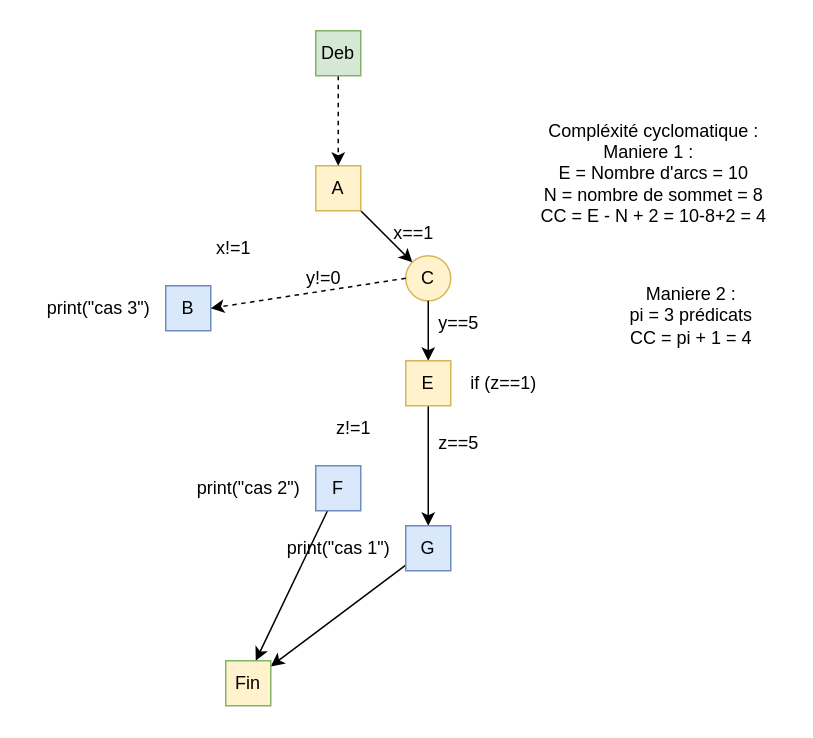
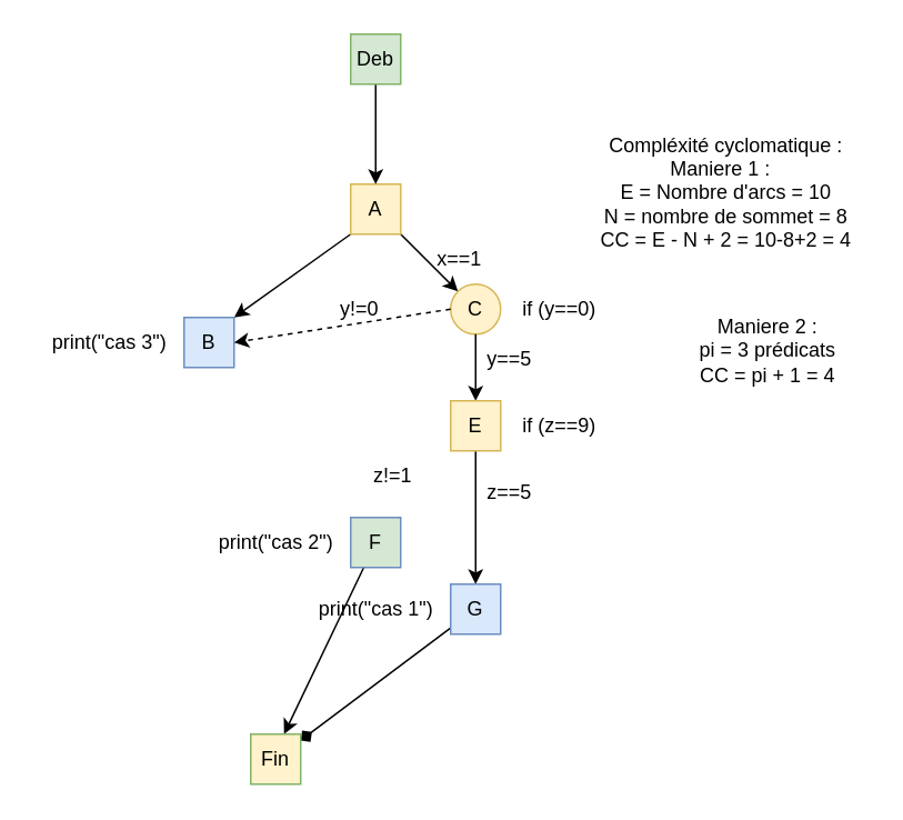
- <mxCell id="27" style="edgeStyle=none;html=1;entryX=0.5;entryY=0;entryDx=0;entryDy=0;dashed=1;" edge="1" parent="1" source="28" target="4"><mxGeometry relative="1" as="geometry" /></mxCell>
+ <mxCell id="27" style="edgeStyle=none;html=1;entryX=0.5;entryY=0;entryDx=0;entryDy=0;" edge="1" parent="1" source="28" target="4"><mxGeometry relative="1" as="geometry" /></mxCell>
+ <mxCell id="2" style="edgeStyle=none;html=1;exitX=0;exitY=1;exitDx=0;exitDy=0;entryX=1;entryY=0;entryDx=0;entryDy=0;" edge="1" parent="1" source="4" target="5"><mxGeometry relative="1" as="geometry" /></mxCell>
- <mxCell id="8" value="x!=1" style="text;html=1;align=center;verticalAlign=middle;resizable=0;points=[];autosize=1;strokeColor=none;fillColor=none;" vertex="1" parent="1"><mxGeometry x="130" y="150" width="50" height="30" as="geometry" /></mxCell>
+ <mxCell id="11" value="if (y==0)" style="text;html=1;align=center;verticalAlign=middle;resizable=0;points=[];autosize=1;strokeColor=none;fillColor=none;" vertex="1" parent="1"><mxGeometry x="300" y="170" width="70" height="30" as="geometry" /></mxCell>
- <mxCell id="22" value="if (z==1)" style="text;html=1;align=center;verticalAlign=middle;resizable=0;points=[];autosize=1;strokeColor=none;fillColor=none;" vertex="1" parent="1"><mxGeometry x="300" y="240" width="70" height="30" as="geometry" /></mxCell>
+ <mxCell id="22" value="if (z==9)" style="text;html=1;align=center;verticalAlign=middle;resizable=0;points=[];autosize=1;strokeColor=none;fillColor=none;" vertex="1" parent="1"><mxGeometry x="300" y="240" width="70" height="30" as="geometry" /></mxCell>
- <mxCell id="17" value="F" style="whiteSpace=wrap;html=1;align=center;fillColor=#dae8fc;strokeColor=#6c8ebf;" vertex="1" parent="1"><mxGeometry x="210" y="310" width="30" height="30" as="geometry" /></mxCell>
+ <mxCell id="17" value="F" style="whiteSpace=wrap;html=1;align=center;fillColor=#d5e8d4;strokeColor=#6c8ebf;" vertex="1" parent="1"><mxGeometry x="210" y="310" width="30" height="30" as="geometry" /></mxCell>
- <mxCell id="18" style="edgeStyle=none;html=1;" edge="1" parent="1" source="19" target="29"><mxGeometry relative="1" as="geometry" /></mxCell>
+ <mxCell id="18" style="edgeStyle=none;html=1;endArrow=diamond;" edge="1" parent="1" source="19" target="29"><mxGeometry relative="1" as="geometry" /></mxCell>
